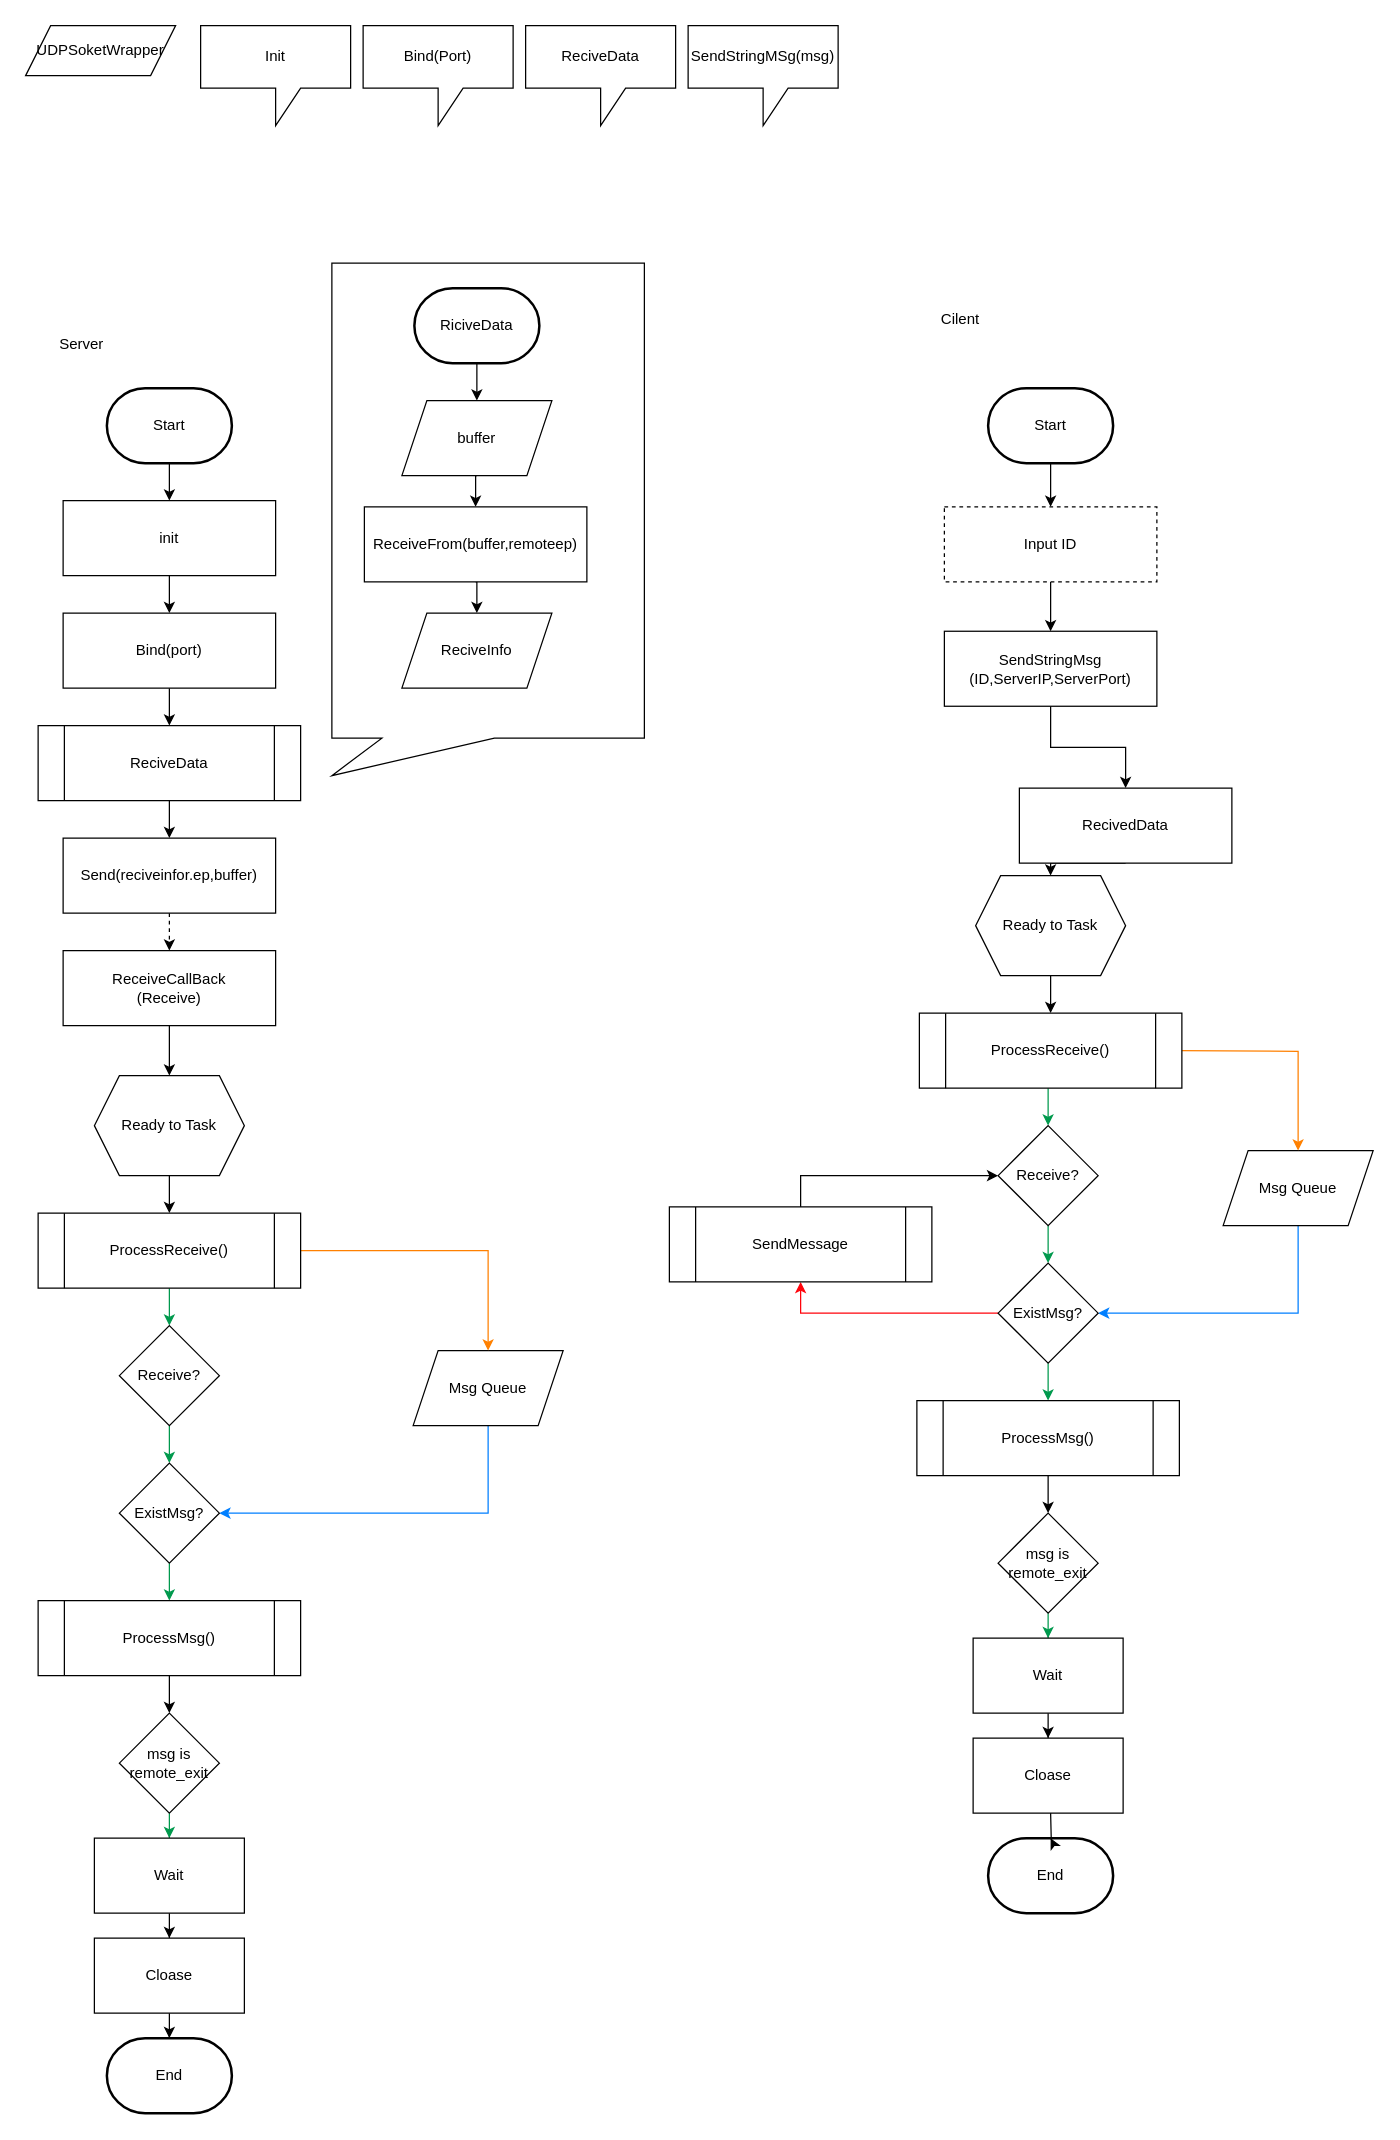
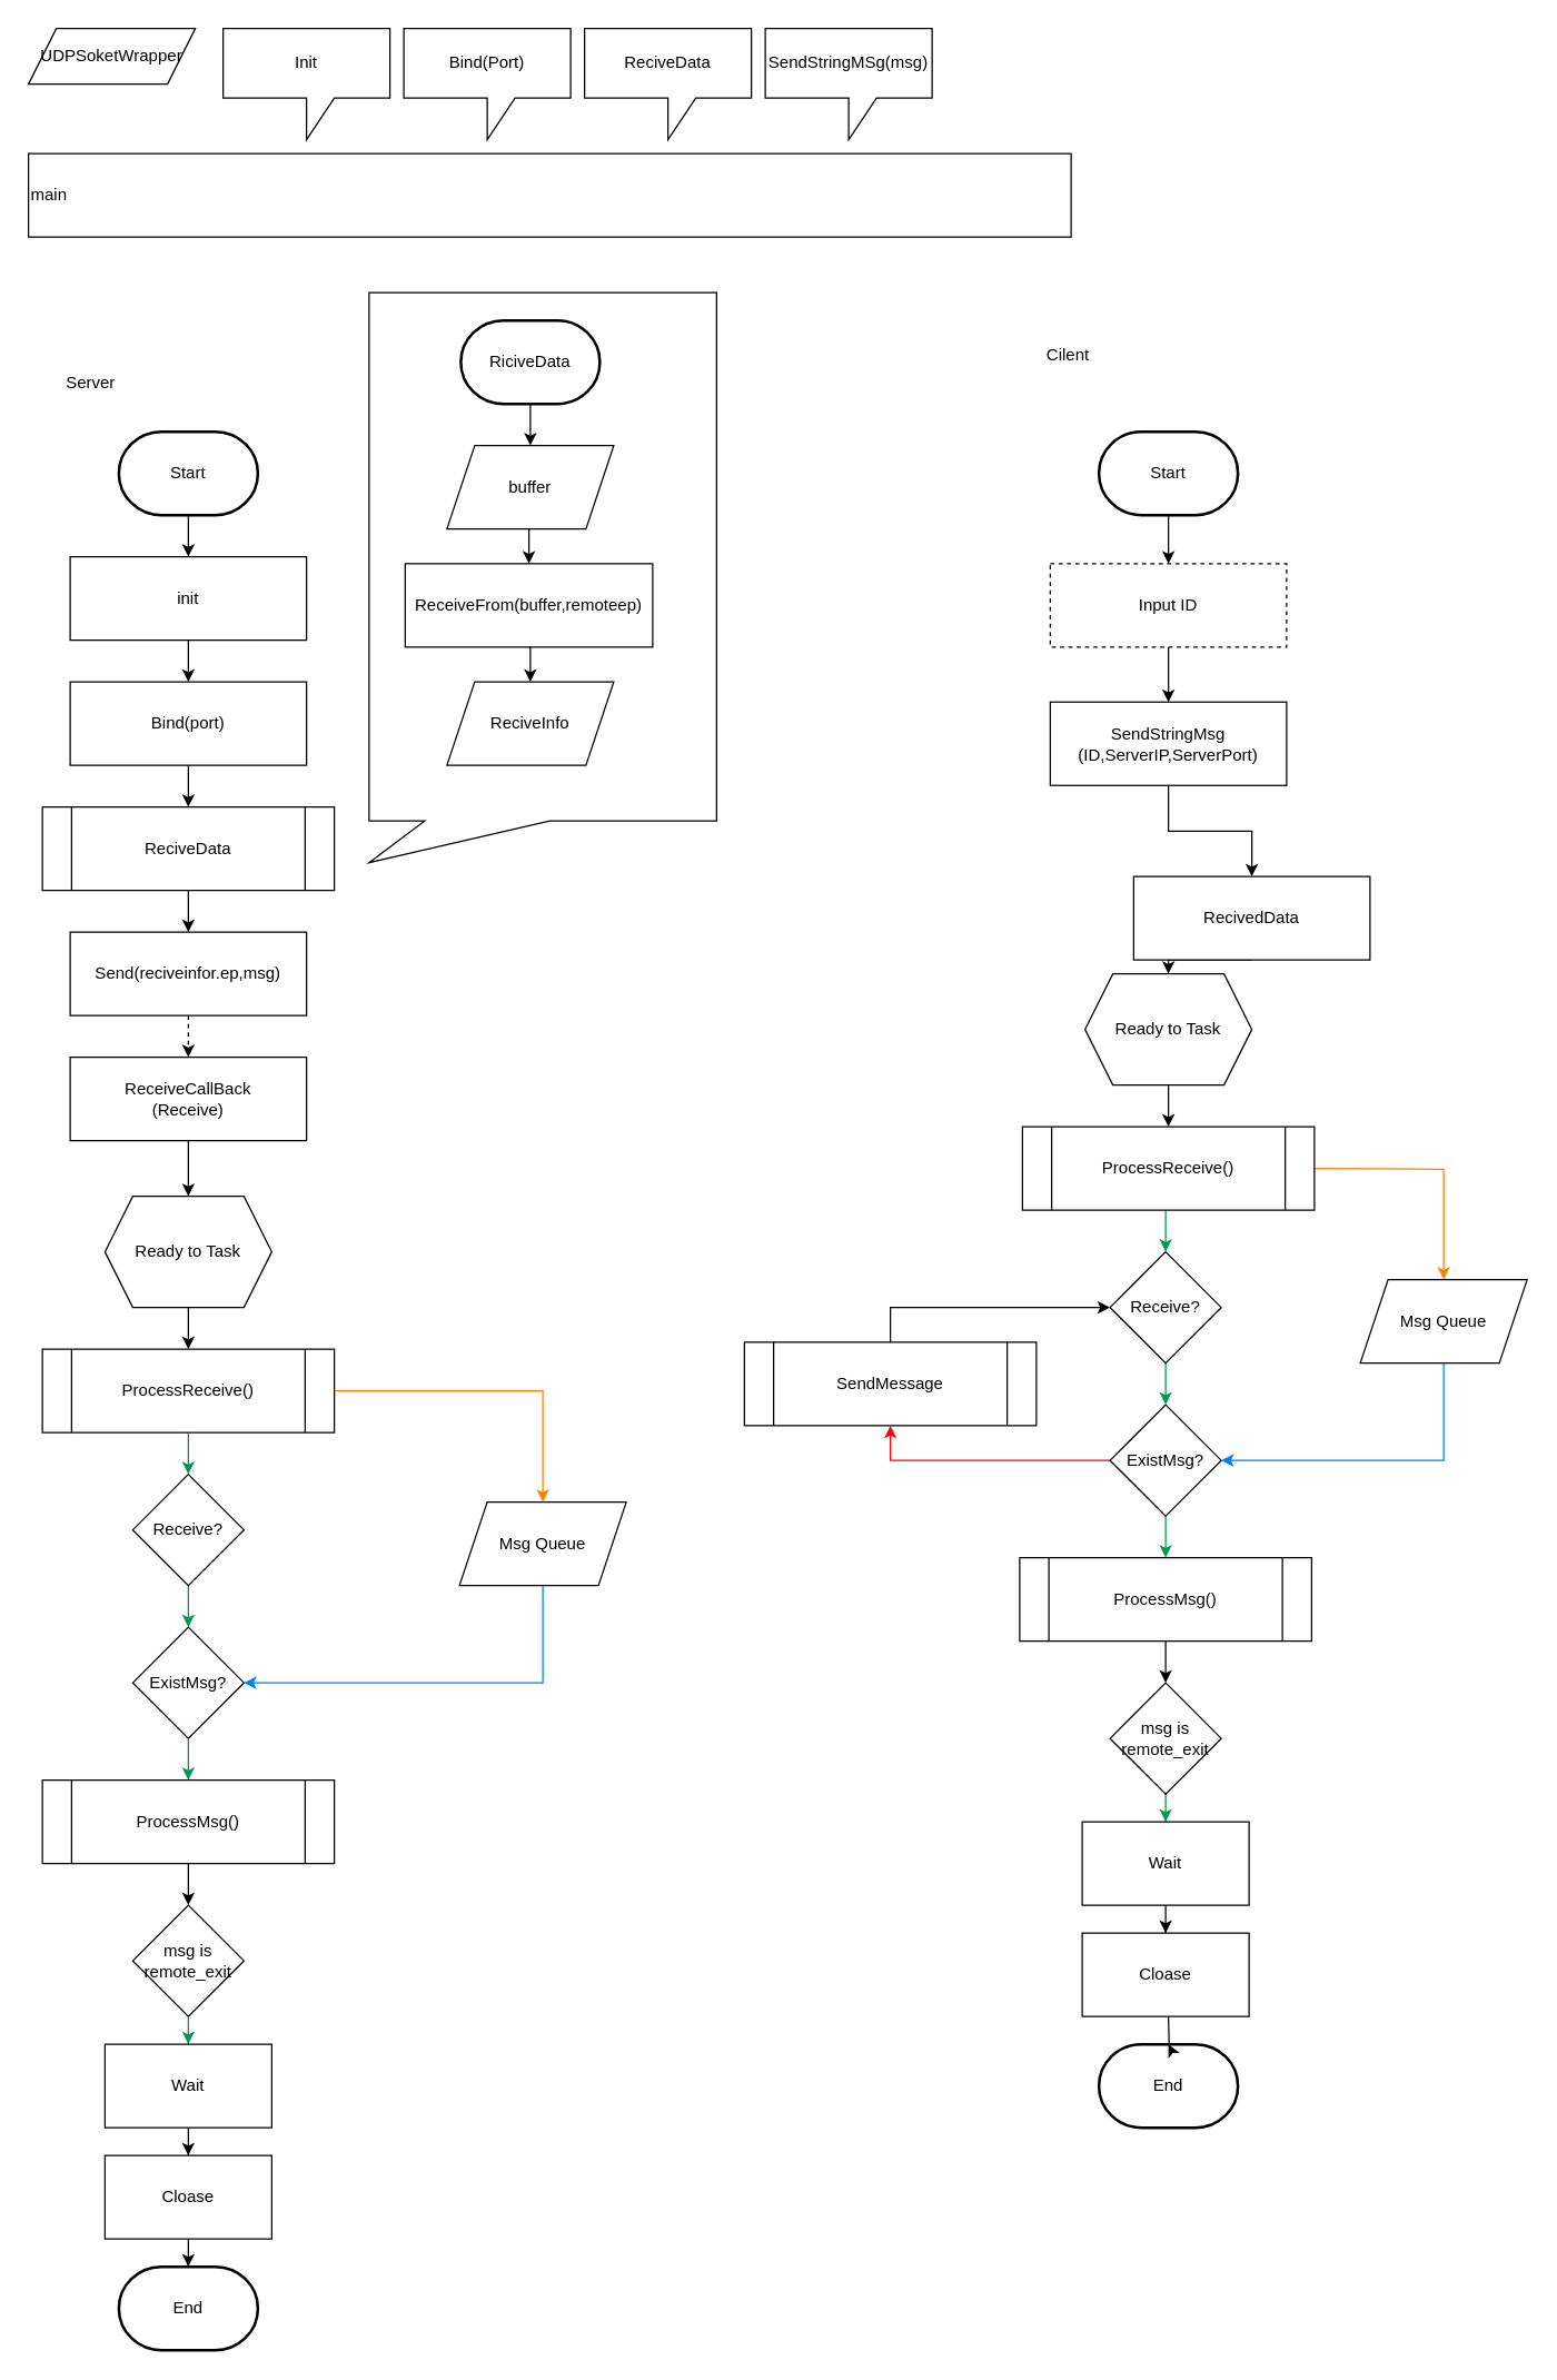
+ <mxCell id="2" value="main" style="rounded=0;whiteSpace=wrap;html=1;align=left;" vertex="1" parent="1"><mxGeometry x="20" y="110" width="750" height="60" as="geometry" /></mxCell>
- <mxCell id="17" value="Send(reciveinfor.ep,buffer)" style="rounded=0;whiteSpace=wrap;html=1;" vertex="1" parent="1"><mxGeometry x="50" y="670" width="170" height="60" as="geometry" /></mxCell>
+ <mxCell id="17" value="Send(reciveinfor.ep,msg)" style="rounded=0;whiteSpace=wrap;html=1;" vertex="1" parent="1"><mxGeometry x="50" y="670" width="170" height="60" as="geometry" /></mxCell>
